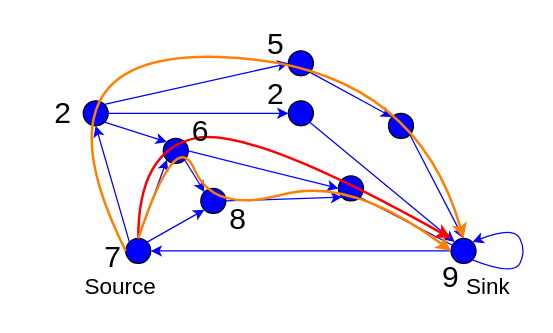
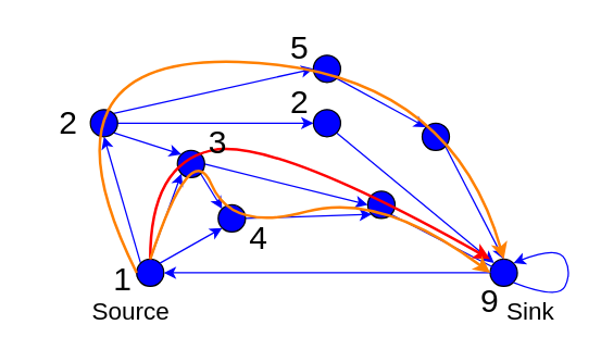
- <mxCell id="35" value="6" style="text;html=1;strokeColor=none;fillColor=none;align=center;verticalAlign=middle;whiteSpace=wrap;rounded=0;shadow=0;strokeWidth=7;fontSize=24;fontStyle=0" parent="1" vertex="1"><mxGeometry x="140" y="90" width="40" height="30" as="geometry" /></mxCell>
+ <mxCell id="35" value="3" style="text;html=1;strokeColor=none;fillColor=none;align=center;verticalAlign=middle;whiteSpace=wrap;rounded=0;shadow=0;strokeWidth=7;fontSize=24;fontStyle=0" parent="1" vertex="1"><mxGeometry x="140" y="90" width="40" height="30" as="geometry" /></mxCell>
- <mxCell id="31" value="8" style="text;html=1;strokeColor=none;fillColor=none;align=center;verticalAlign=middle;whiteSpace=wrap;rounded=0;shadow=0;strokeWidth=7;fontSize=24;fontStyle=0" parent="1" vertex="1"><mxGeometry x="170" y="160" width="40" height="30" as="geometry" /></mxCell>
+ <mxCell id="31" value="4" style="text;html=1;strokeColor=none;fillColor=none;align=center;verticalAlign=middle;whiteSpace=wrap;rounded=0;shadow=0;strokeWidth=7;fontSize=24;fontStyle=0" parent="1" vertex="1"><mxGeometry x="170" y="160" width="40" height="30" as="geometry" /></mxCell>
- <mxCell id="26" value="7" style="text;html=1;strokeColor=none;fillColor=none;align=center;verticalAlign=middle;whiteSpace=wrap;rounded=0;shadow=0;strokeWidth=7;fontSize=24;fontStyle=0" parent="1" vertex="1"><mxGeometry x="70" y="190" width="40" height="30" as="geometry" /></mxCell>
+ <mxCell id="26" value="1" style="text;html=1;strokeColor=none;fillColor=none;align=center;verticalAlign=middle;whiteSpace=wrap;rounded=0;shadow=0;strokeWidth=7;fontSize=24;fontStyle=0" parent="1" vertex="1"><mxGeometry x="70" y="190" width="40" height="30" as="geometry" /></mxCell>
